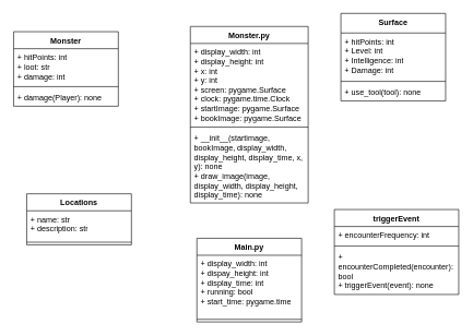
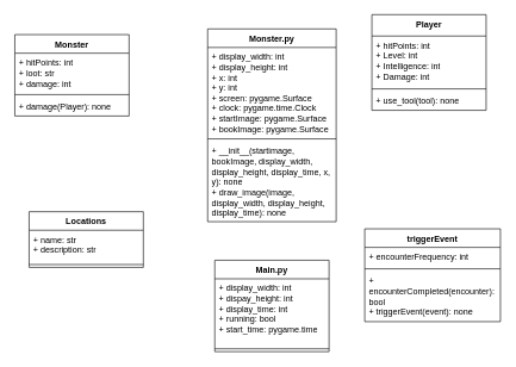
- <mxCell id="5" value="Surface" style="swimlane;fontStyle=1;align=center;verticalAlign=top;childLayout=stackLayout;horizontal=1;startSize=30;horizontalStack=0;resizeParent=1;resizeParentMax=0;resizeLast=0;collapsible=1;marginBottom=0;whiteSpace=wrap;html=1;" vertex="1" parent="1"><mxGeometry x="520" y="20" width="160" height="134" as="geometry" /></mxCell>
+ <mxCell id="5" value="Player" style="swimlane;fontStyle=1;align=center;verticalAlign=top;childLayout=stackLayout;horizontal=1;startSize=30;horizontalStack=0;resizeParent=1;resizeParentMax=0;resizeLast=0;collapsible=1;marginBottom=0;whiteSpace=wrap;html=1;" vertex="1" parent="1"><mxGeometry x="520" y="20" width="160" height="134" as="geometry" /></mxCell>
